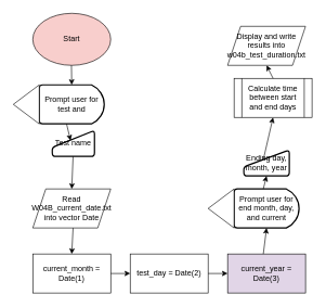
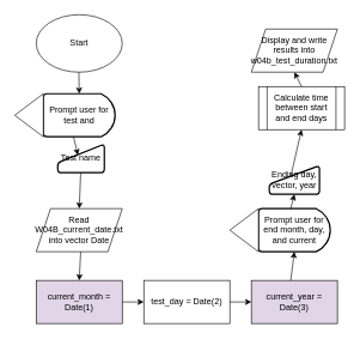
- <mxCell id="2" value="Start" style="ellipse;whiteSpace=wrap;html=1;fillColor=#f8cecc;" parent="1" vertex="1"><mxGeometry x="50" y="20" width="120" height="80" as="geometry" /></mxCell>
+ <mxCell id="2" value="Start" style="ellipse;whiteSpace=wrap;html=1;" parent="1" vertex="1"><mxGeometry x="50" y="20" width="120" height="80" as="geometry" /></mxCell>
- <mxCell id="11" value="Ending day, month, year" style="html=1;strokeWidth=2;shape=manualInput;whiteSpace=wrap;rounded=1;size=26;arcSize=11;" parent="1" vertex="1"><mxGeometry x="375" y="230" width="70" height="40" as="geometry" /></mxCell>
+ <mxCell id="11" value="Ending day, vector, year" style="html=1;strokeWidth=2;shape=manualInput;whiteSpace=wrap;rounded=1;size=26;arcSize=11;" parent="1" vertex="1"><mxGeometry x="375" y="230" width="70" height="40" as="geometry" /></mxCell>
- <mxCell id="4" value="current_month = Date(1)" style="rounded=0;whiteSpace=wrap;html=1;" parent="1" vertex="1"><mxGeometry x="50" y="390" width="120" height="60" as="geometry" /></mxCell>
+ <mxCell id="4" value="current_month = Date(1)" style="rounded=0;whiteSpace=wrap;html=1;fillColor=#e1d5e7;" parent="1" vertex="1"><mxGeometry x="50" y="390" width="120" height="60" as="geometry" /></mxCell>
